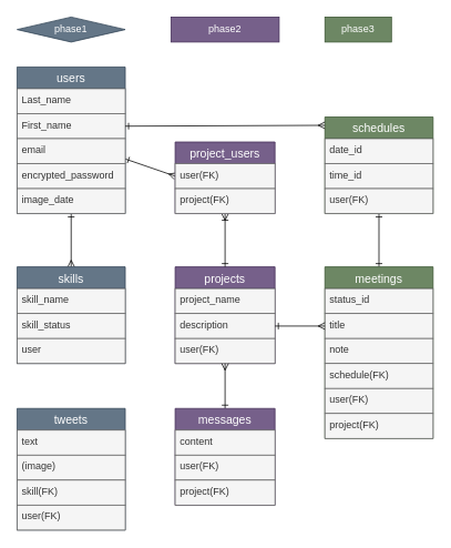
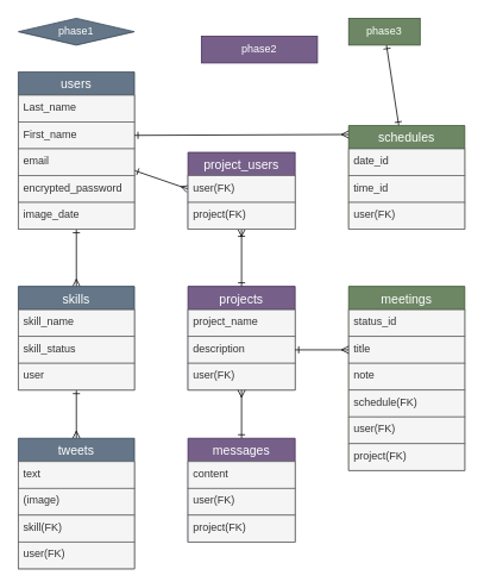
- <mxCell id="48" value="phase2" style="rounded=0;whiteSpace=wrap;html=1;fillColor=#76608a;fontColor=#ffffff;strokeColor=#432D57;" parent="1" vertex="1"><mxGeometry x="205" y="20" width="130" height="30" as="geometry" /></mxCell>
+ <mxCell id="48" value="phase2" style="rounded=0;whiteSpace=wrap;html=1;fillColor=#76608a;fontColor=#ffffff;strokeColor=#432D57;" parent="1" vertex="1"><mxGeometry x="225" y="40" width="130" height="30" as="geometry" /></mxCell>
- <mxCell id="33" style="edgeStyle=none;html=1;startArrow=ERone;startFill=0;endArrow=ERone;endFill=0;rounded=0;" parent="1" source="34" target="38" edge="1"><mxGeometry relative="1" as="geometry" /></mxCell>
+ <mxCell id="33" style="edgeStyle=none;html=1;startArrow=ERone;startFill=0;endArrow=ERone;endFill=0;rounded=0;" parent="1" source="34" target="49" edge="1"><mxGeometry relative="1" as="geometry" /></mxCell>
+ <mxCell id="10" value="" style="edgeStyle=none;html=1;entryX=0.5;entryY=0;entryDx=0;entryDy=0;startArrow=ERone;startFill=0;endArrow=ERmany;endFill=0;rounded=0;" parent="1" source="11" target="15" edge="1"><mxGeometry relative="1" as="geometry" /></mxCell>
